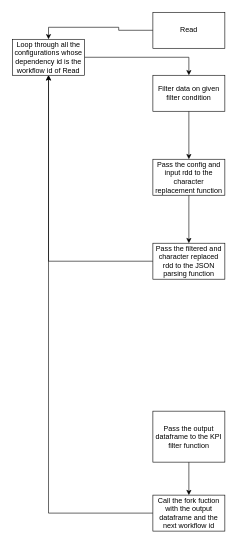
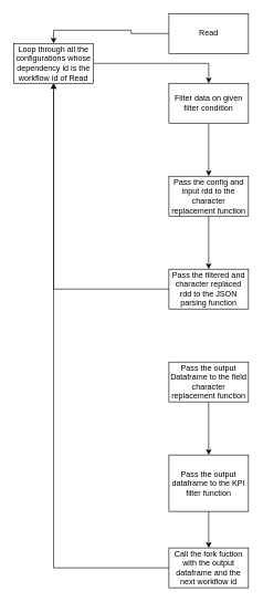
+ <mxCell id="13" value="Pass the output Dataframe to the field character replacement function" style="whiteSpace=wrap;html=1;rounded=0;" parent="1" vertex="1"><mxGeometry x="254" y="545" width="120" height="60" as="geometry" /></mxCell>
+ <mxCell id="12" value="" style="edgeStyle=orthogonalEdgeStyle;rounded=0;orthogonalLoop=1;jettySize=auto;html=1;" parent="1" source="13" target="15" edge="1"><mxGeometry relative="1" as="geometry" /></mxCell>
